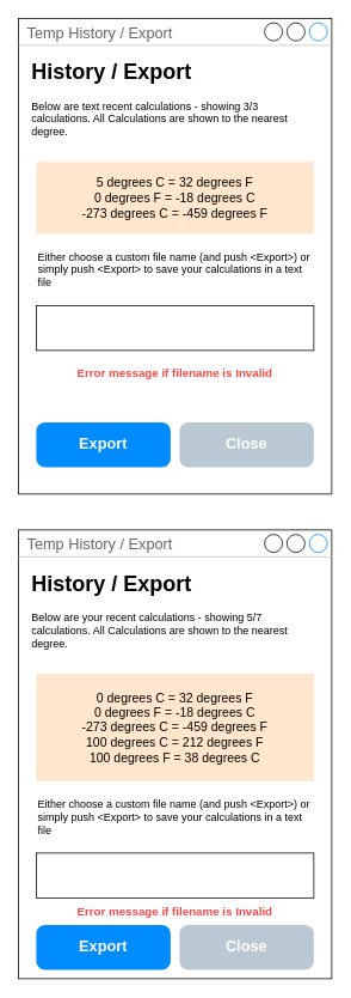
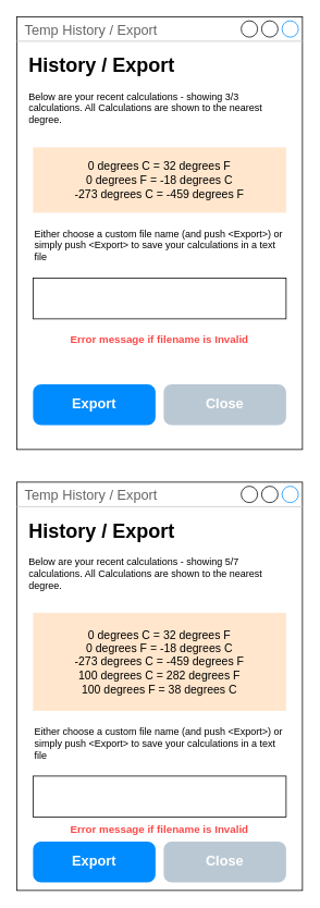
- <mxCell id="3" value="&lt;h1&gt;History / Export&lt;/h1&gt;&lt;p&gt;Below are text recent calculations - showing 3/3 calculations. All Calculations are shown to the nearest degree.&lt;/p&gt;" style="text;html=1;strokeColor=none;fillColor=none;spacing=5;spacingTop=-20;whiteSpace=wrap;overflow=hidden;rounded=0;" vertex="1" parent="1"><mxGeometry x="30" y="60" width="330" height="120" as="geometry" /></mxCell>
+ <mxCell id="3" value="&lt;h1&gt;History / Export&lt;/h1&gt;&lt;p&gt;Below are your recent calculations - showing 3/3 calculations. All Calculations are shown to the nearest degree.&lt;/p&gt;" style="text;html=1;strokeColor=none;fillColor=none;spacing=5;spacingTop=-20;whiteSpace=wrap;overflow=hidden;rounded=0;" vertex="1" parent="1"><mxGeometry x="30" y="60" width="330" height="120" as="geometry" /></mxCell>
- <mxCell id="4" value="&lt;font style=&quot;font-size: 14px;&quot;&gt;5 degrees C = 32 degrees F&lt;br&gt;0 degrees F = -18 degrees C&lt;br&gt;-273 degrees C = -459 degrees F&lt;/font&gt;" style="rounded=0;whiteSpace=wrap;html=1;fillColor=#ffe6cc;strokeColor=none;gradientColor=none;" vertex="1" parent="1"><mxGeometry x="40" y="180" width="310" height="80" as="geometry" /></mxCell>
+ <mxCell id="4" value="&lt;font style=&quot;font-size: 14px;&quot;&gt;0 degrees C = 32 degrees F&lt;br&gt;0 degrees F = -18 degrees C&lt;br&gt;-273 degrees C = -459 degrees F&lt;/font&gt;" style="rounded=0;whiteSpace=wrap;html=1;fillColor=#ffe6cc;strokeColor=none;gradientColor=none;" vertex="1" parent="1"><mxGeometry x="40" y="180" width="310" height="80" as="geometry" /></mxCell>
- <mxCell id="12" value="&lt;font style=&quot;font-size: 14px;&quot;&gt;0 degrees C = 32 degrees F&lt;br&gt;0 degrees F = -18 degrees C&lt;br&gt;-273 degrees C = -459 degrees F&lt;br&gt;100 degrees C = 212 degrees F&lt;br&gt;100 degrees F = 38 degrees C&lt;br&gt;&lt;/font&gt;" style="rounded=0;whiteSpace=wrap;html=1;fillColor=#ffe6cc;strokeColor=none;gradientColor=none;" vertex="1" parent="1"><mxGeometry x="40" y="750" width="310" height="120" as="geometry" /></mxCell>
+ <mxCell id="12" value="&lt;font style=&quot;font-size: 14px;&quot;&gt;0 degrees C = 32 degrees F&lt;br&gt;0 degrees F = -18 degrees C&lt;br&gt;-273 degrees C = -459 degrees F&lt;br&gt;100 degrees C = 282 degrees F&lt;br&gt;100 degrees F = 38 degrees C&lt;br&gt;&lt;/font&gt;" style="rounded=0;whiteSpace=wrap;html=1;fillColor=#ffe6cc;strokeColor=none;gradientColor=none;" vertex="1" parent="1"><mxGeometry x="40" y="750" width="310" height="120" as="geometry" /></mxCell>
